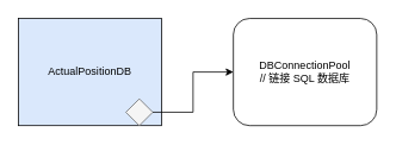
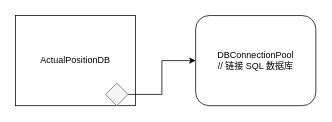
- <mxCell id="2" value="ActualPositionDB" style="rounded=0;whiteSpace=wrap;html=1;fillColor=#dae8fc;" vertex="1" parent="1"><mxGeometry x="20" y="20" width="160" height="120" as="geometry" /></mxCell>
+ <mxCell id="2" value="ActualPositionDB" style="rounded=0;whiteSpace=wrap;html=1;" vertex="1" parent="1"><mxGeometry x="20" y="20" width="160" height="120" as="geometry" /></mxCell>
